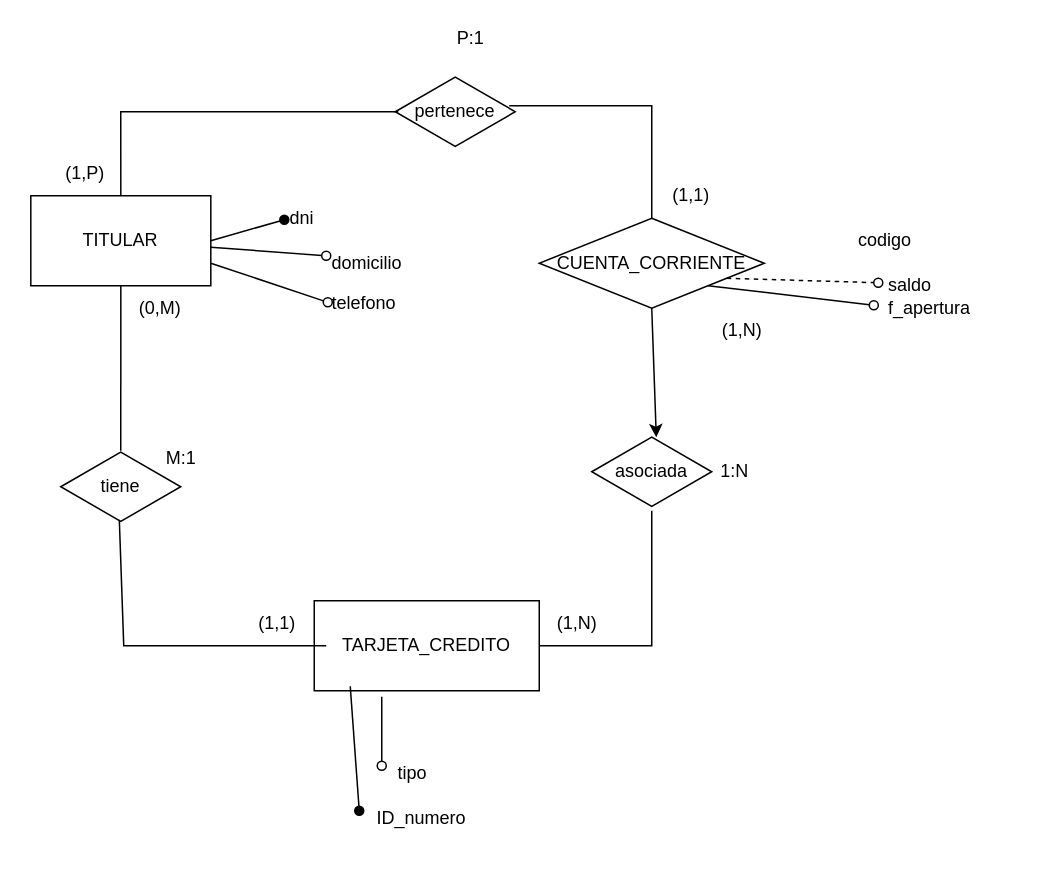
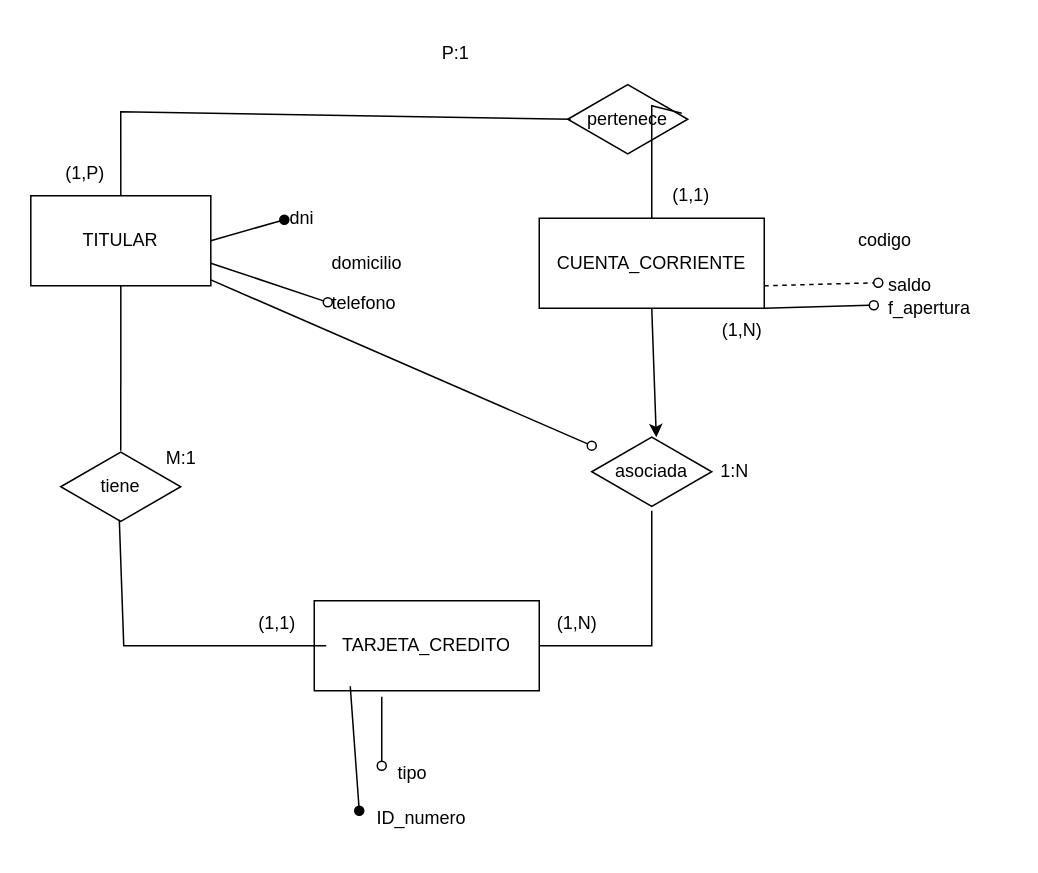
- <mxCell id="37" value="P:1" style="text;html=1;align=center;verticalAlign=middle;resizable=0;points=[];autosize=1;strokeColor=none;fillColor=none;" vertex="1" parent="1"><mxGeometry x="293" y="10" width="40" height="30" as="geometry" /></mxCell>
+ <mxCell id="37" value="P:1" style="text;html=1;align=center;verticalAlign=middle;resizable=0;points=[];autosize=1;strokeColor=none;fillColor=none;" vertex="1" parent="1"><mxGeometry x="283" y="20" width="40" height="30" as="geometry" /></mxCell>
- <mxCell id="32" value="pertenece" style="html=1;whiteSpace=wrap;aspect=fixed;shape=isoRectangle;" vertex="1" parent="1"><mxGeometry x="263" y="50" width="80" height="48" as="geometry" /></mxCell>
+ <mxCell id="32" value="pertenece" style="html=1;whiteSpace=wrap;aspect=fixed;shape=isoRectangle;" vertex="1" parent="1"><mxGeometry x="378" y="55" width="80" height="48" as="geometry" /></mxCell>
- <mxCell id="11" value="" style="endArrow=oval;html=1;rounded=0;entryX=-0.029;entryY=0.333;entryDx=0;entryDy=0;entryPerimeter=0;endFill=0;" edge="1" parent="1" source="3" target="9"><mxGeometry width="50" height="50" relative="1" as="geometry"><mxPoint x="140.04" y="172" as="sourcePoint" /><mxPoint x="206" y="172" as="targetPoint" /></mxGeometry></mxCell>
+ <mxCell id="11" value="" style="endArrow=oval;html=1;rounded=0;endFill=0;" edge="1" parent="1" source="3" target="26"><mxGeometry width="50" height="50" relative="1" as="geometry"><mxPoint x="140.04" y="172" as="sourcePoint" /><mxPoint x="206" y="172" as="targetPoint" /></mxGeometry></mxCell>
- <mxCell id="20" value="CUENTA_CORRIENTE" style="rhombus;whiteSpace=wrap;html=1;" vertex="1" parent="1"><mxGeometry x="359" y="145" width="150" height="60" as="geometry" /></mxCell>
+ <mxCell id="20" value="CUENTA_CORRIENTE" style="rounded=0;whiteSpace=wrap;html=1;" vertex="1" parent="1"><mxGeometry x="359" y="145" width="150" height="60" as="geometry" /></mxCell>
- <mxCell id="18" value="(0,M)" style="text;html=1;align=center;verticalAlign=middle;resizable=0;points=[];autosize=1;strokeColor=none;fillColor=none;" vertex="1" parent="1"><mxGeometry x="81" y="190" width="50" height="30" as="geometry" /></mxCell>
